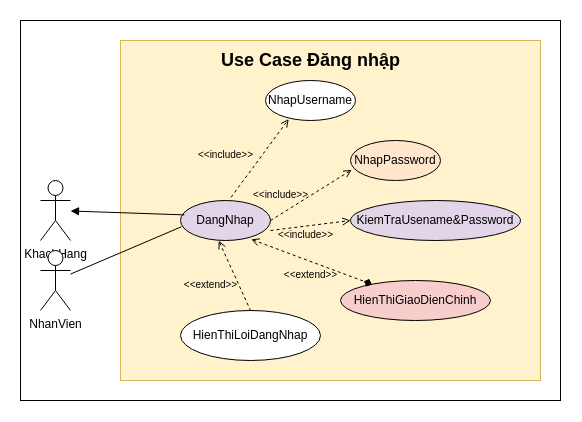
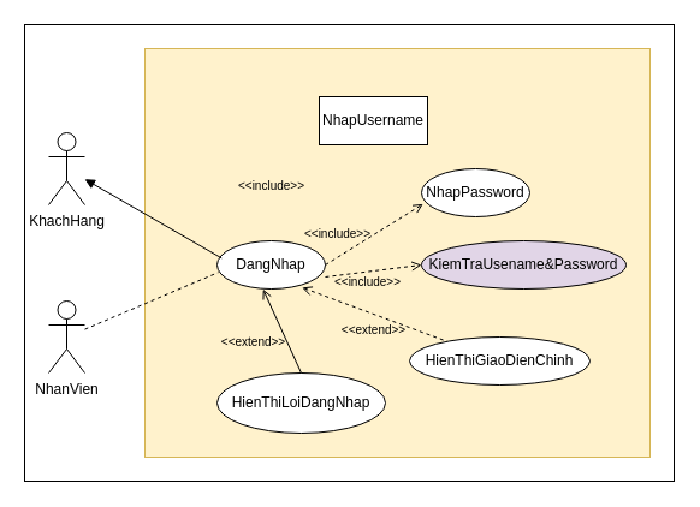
- <mxCell id="24" value="&lt;b&gt;&lt;font style=&quot;font-size: 18px;&quot;&gt;Use Case Đăng nhập&lt;/font&gt;&lt;/b&gt;" style="text;html=1;align=center;verticalAlign=middle;resizable=0;points=[];autosize=1;strokeColor=none;fillColor=none;" vertex="1" parent="1"><mxGeometry x="210" y="40" width="200" height="40" as="geometry" /></mxCell>
- <mxCell id="7" value="NhapUsername" style="ellipse;whiteSpace=wrap;html=1;rounded=1;" parent="1" vertex="1"><mxGeometry x="265" y="80" width="90" height="40" as="geometry" /></mxCell>
+ <mxCell id="7" value="NhapUsername" style="whiteSpace=wrap;html=1;rounded=0;" parent="1" vertex="1"><mxGeometry x="265" y="80" width="90" height="40" as="geometry" /></mxCell>
- <mxCell id="12" value="" style="endArrow=open;dashed=1;html=1;rounded=1;entryX=0.258;entryY=0.965;entryDx=0;entryDy=0;entryPerimeter=0;exitX=0.562;exitY=-0.081;exitDx=0;exitDy=0;exitPerimeter=0;endFill=0;" parent="1" source="6" target="7" edge="1"><mxGeometry width="50" height="50" relative="1" as="geometry"><mxPoint x="160" y="140" as="sourcePoint" /><mxPoint x="210" y="90" as="targetPoint" /></mxGeometry></mxCell>
- <mxCell id="11" value="NhapPassword" style="ellipse;whiteSpace=wrap;html=1;rounded=1;fillColor=#ffe6cc;" parent="1" vertex="1"><mxGeometry x="350" y="140" width="90" height="40" as="geometry" /></mxCell>
+ <mxCell id="11" value="NhapPassword" style="ellipse;whiteSpace=wrap;html=1;rounded=1;" parent="1" vertex="1"><mxGeometry x="350" y="140" width="90" height="40" as="geometry" /></mxCell>
- <mxCell id="4" value="KhachHang" style="shape=umlActor;verticalLabelPosition=bottom;verticalAlign=top;html=1;outlineConnect=0;rounded=1;" parent="1" vertex="1"><mxGeometry x="40" y="180" width="30" height="60" as="geometry" /></mxCell>
+ <mxCell id="4" value="KhachHang" style="shape=umlActor;verticalLabelPosition=bottom;verticalAlign=top;html=1;outlineConnect=0;rounded=1;" parent="1" vertex="1"><mxGeometry x="40" y="110" width="30" height="60" as="geometry" /></mxCell>
- <mxCell id="6" value="DangNhap" style="ellipse;whiteSpace=wrap;html=1;rounded=1;fillColor=#e1d5e7;" parent="1" vertex="1"><mxGeometry x="180" y="200" width="90" height="40" as="geometry" /></mxCell>
+ <mxCell id="6" value="DangNhap" style="ellipse;whiteSpace=wrap;html=1;rounded=1;" parent="1" vertex="1"><mxGeometry x="180" y="200" width="90" height="40" as="geometry" /></mxCell>
- <mxCell id="23" value="" style="endArrow=none;html=1;rounded=0;entryX=0.011;entryY=0.656;entryDx=0;entryDy=0;entryPerimeter=0;" parent="1" source="5" target="6" edge="1"><mxGeometry width="50" height="50" relative="1" as="geometry"><mxPoint x="80" y="300" as="sourcePoint" /><mxPoint x="130" y="250" as="targetPoint" /></mxGeometry></mxCell>
+ <mxCell id="23" value="" style="endArrow=none;html=1;rounded=0;entryX=0.011;entryY=0.656;entryDx=0;entryDy=0;entryPerimeter=0;dashed=1;" parent="1" source="5" target="6" edge="1"><mxGeometry width="50" height="50" relative="1" as="geometry"><mxPoint x="80" y="300" as="sourcePoint" /><mxPoint x="130" y="250" as="targetPoint" /></mxGeometry></mxCell>
- <mxCell id="16" value="" style="endArrow=none;dashed=1;html=1;rounded=1;entryX=0.5;entryY=0;entryDx=0;entryDy=0;exitX=0.425;exitY=1.005;exitDx=0;exitDy=0;exitPerimeter=0;startArrow=open;startFill=0;" parent="1" source="6" target="10" edge="1"><mxGeometry width="50" height="50" relative="1" as="geometry"><mxPoint x="180" y="300" as="sourcePoint" /><mxPoint x="230" y="250" as="targetPoint" /></mxGeometry></mxCell>
+ <mxCell id="16" value="" style="endArrow=none;dashed=0;html=1;rounded=1;entryX=0.5;entryY=0;entryDx=0;entryDy=0;exitX=0.425;exitY=1.005;exitDx=0;exitDy=0;exitPerimeter=0;startArrow=open;startFill=0;" parent="1" source="6" target="10" edge="1"><mxGeometry width="50" height="50" relative="1" as="geometry"><mxPoint x="180" y="300" as="sourcePoint" /><mxPoint x="230" y="250" as="targetPoint" /></mxGeometry></mxCell>
- <mxCell id="15" value="" style="endArrow=diamond;dashed=1;html=1;rounded=1;exitX=0.786;exitY=0.971;exitDx=0;exitDy=0;exitPerimeter=0;startArrow=open;startFill=0;" parent="1" source="6" target="9" edge="1"><mxGeometry width="50" height="50" relative="1" as="geometry"><mxPoint x="250" y="300" as="sourcePoint" /><mxPoint x="300" y="250" as="targetPoint" /></mxGeometry></mxCell>
+ <mxCell id="15" value="" style="endArrow=none;dashed=1;html=1;rounded=1;exitX=0.786;exitY=0.971;exitDx=0;exitDy=0;exitPerimeter=0;startArrow=open;startFill=0;" parent="1" source="6" target="9" edge="1"><mxGeometry width="50" height="50" relative="1" as="geometry"><mxPoint x="250" y="300" as="sourcePoint" /><mxPoint x="300" y="250" as="targetPoint" /></mxGeometry></mxCell>
- <mxCell id="9" value="HienThiGiaoDienChinh" style="ellipse;whiteSpace=wrap;html=1;rounded=1;fillColor=#f8cecc;" parent="1" vertex="1"><mxGeometry x="340" y="280" width="150" height="40" as="geometry" /></mxCell>
+ <mxCell id="9" value="HienThiGiaoDienChinh" style="ellipse;whiteSpace=wrap;html=1;rounded=1;" parent="1" vertex="1"><mxGeometry x="340" y="280" width="150" height="40" as="geometry" /></mxCell>
